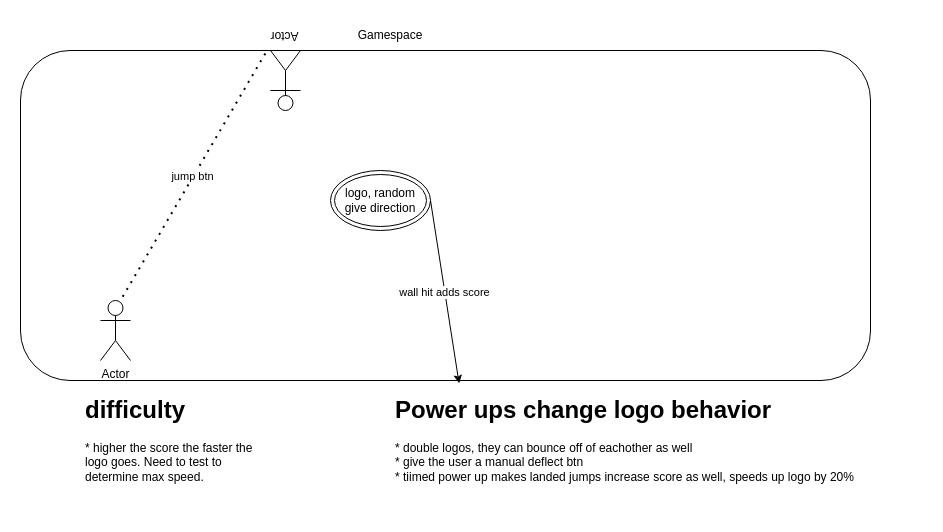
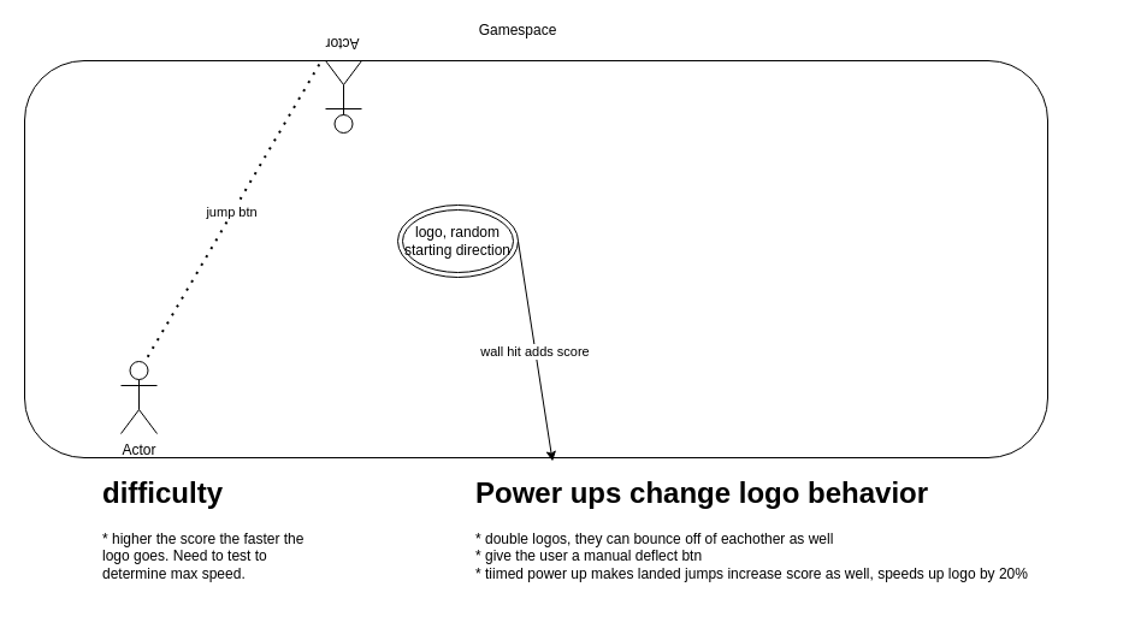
- <mxCell id="3" value="Gamespace" style="text;html=1;strokeColor=none;fillColor=none;align=center;verticalAlign=middle;whiteSpace=wrap;rounded=0;" vertex="1" parent="1"><mxGeometry x="360" y="20" width="60" height="30" as="geometry" /></mxCell>
+ <mxCell id="3" value="Gamespace" style="text;html=1;strokeColor=none;fillColor=none;align=center;verticalAlign=middle;whiteSpace=wrap;rounded=0;" vertex="1" parent="1"><mxGeometry x="400" y="10" width="60" height="30" as="geometry" /></mxCell>
- <mxCell id="7" value="logo, random give direction" style="ellipse;shape=doubleEllipse;whiteSpace=wrap;html=1;" vertex="1" parent="1"><mxGeometry x="330" y="170" width="100" height="60" as="geometry" /></mxCell>
+ <mxCell id="7" value="logo, random starting direction" style="ellipse;shape=doubleEllipse;whiteSpace=wrap;html=1;" vertex="1" parent="1"><mxGeometry x="330" y="170" width="100" height="60" as="geometry" /></mxCell>
